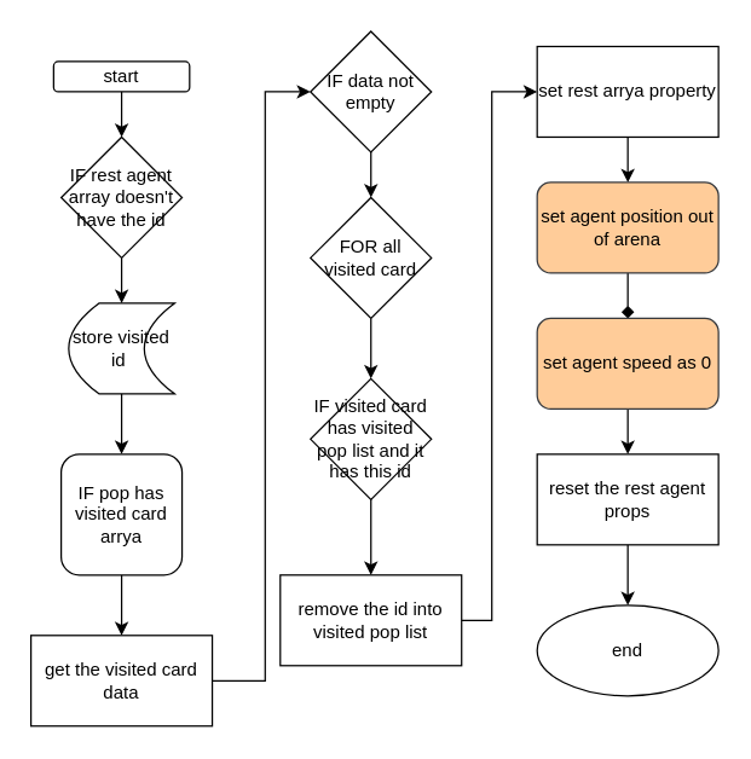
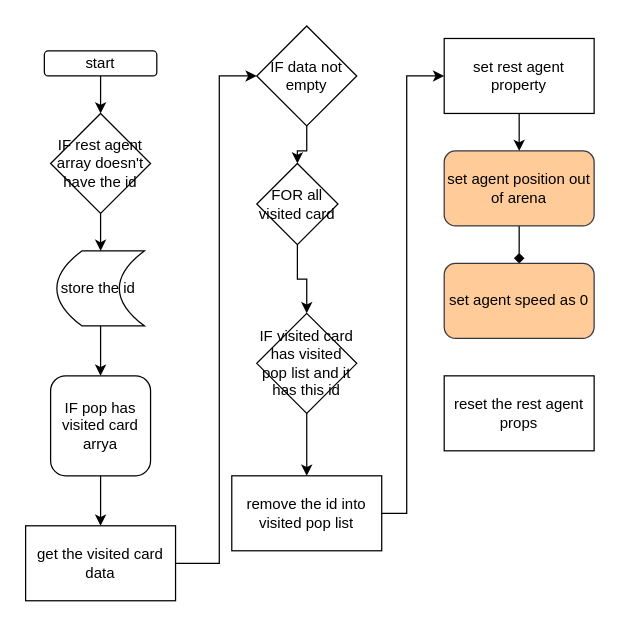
- <mxCell id="21" value="set rest arrya property" style="whiteSpace=wrap;html=1;" vertex="1" parent="1"><mxGeometry x="355" y="30" width="120" height="60" as="geometry" /></mxCell>
+ <mxCell id="21" value="set rest agent property" style="whiteSpace=wrap;html=1;" vertex="1" parent="1"><mxGeometry x="355" y="30" width="120" height="60" as="geometry" /></mxCell>
- <mxCell id="15" value="FOR all visited card" style="rhombus;whiteSpace=wrap;html=1;" vertex="1" parent="1"><mxGeometry x="205" y="130" width="80" height="80" as="geometry" /></mxCell>
+ <mxCell id="15" value="FOR all visited card" style="rhombus;whiteSpace=wrap;html=1;" vertex="1" parent="1"><mxGeometry x="205" y="130" width="65" height="65" as="geometry" /></mxCell>
- <mxCell id="7" value="store visited id&amp;nbsp;" style="shape=dataStorage;whiteSpace=wrap;html=1;fixedSize=1;" vertex="1" parent="1"><mxGeometry x="45" y="200" width="70" height="60" as="geometry" /></mxCell>
+ <mxCell id="7" value="store the id&amp;nbsp;" style="shape=dataStorage;whiteSpace=wrap;html=1;fixedSize=1;" vertex="1" parent="1"><mxGeometry x="45" y="200" width="70" height="60" as="geometry" /></mxCell>
- <mxCell id="24" value="" style="edgeStyle=orthogonalEdgeStyle;rounded=0;orthogonalLoop=1;jettySize=auto;html=1;" edge="1" parent="1" source="25" target="27"><mxGeometry relative="1" as="geometry" /></mxCell>
- <mxCell id="26" value="" style="edgeStyle=orthogonalEdgeStyle;rounded=0;orthogonalLoop=1;jettySize=auto;html=1;" edge="1" parent="1" source="27" target="28"><mxGeometry relative="1" as="geometry" /></mxCell>
- <mxCell id="28" value="end" style="ellipse;whiteSpace=wrap;html=1;rounded=0;" vertex="1" parent="1"><mxGeometry x="355" y="400" width="120" height="60" as="geometry" /></mxCell>
